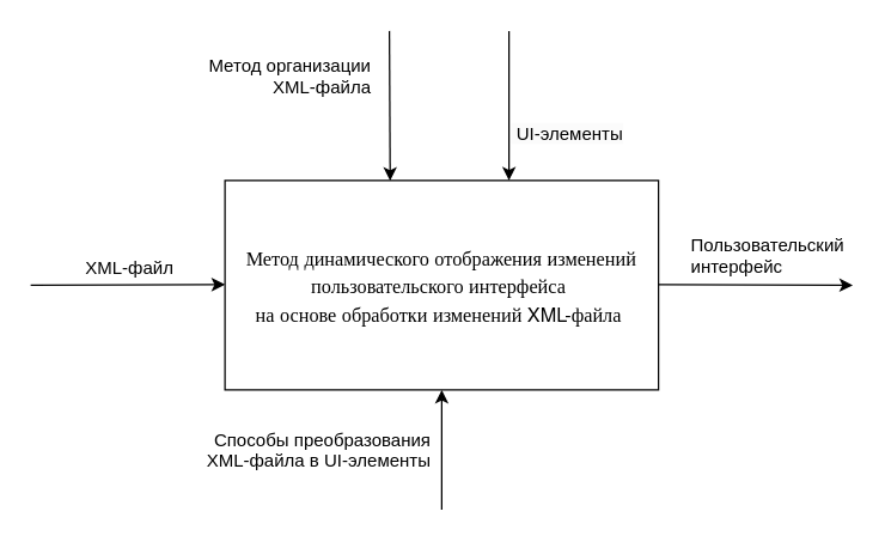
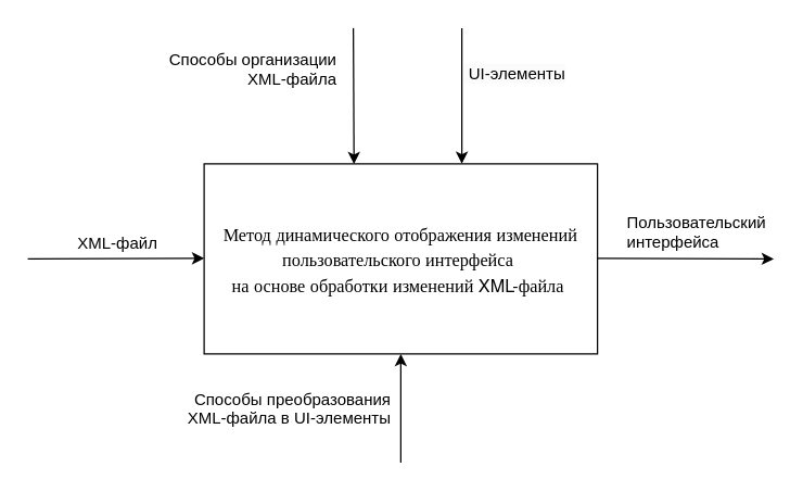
- <mxCell id="5" value="Метод организации&lt;div&gt;XML-файла&lt;/div&gt;" style="text;whiteSpace=wrap;html=1;align=right;" vertex="1" parent="1"><mxGeometry x="40" y="30" width="210" height="30" as="geometry" /></mxCell>
+ <mxCell id="5" value="Способы организации&lt;div&gt;XML-файла&lt;/div&gt;" style="text;whiteSpace=wrap;html=1;align=right;" vertex="1" parent="1"><mxGeometry x="40" y="30" width="210" height="30" as="geometry" /></mxCell>
- <mxCell id="8" value="&lt;span style=&quot;color: rgb(0, 0, 0); font-family: Helvetica; font-size: 12px; font-style: normal; font-variant-ligatures: normal; font-variant-caps: normal; font-weight: 400; letter-spacing: normal; orphans: 2; text-align: left; text-indent: 0px; text-transform: none; widows: 2; word-spacing: 0px; -webkit-text-stroke-width: 0px; white-space: normal; background-color: rgb(251, 251, 251); text-decoration-thickness: initial; text-decoration-style: initial; text-decoration-color: initial; display: inline !important; float: none;&quot;&gt;&amp;nbsp;UI-элементы&lt;/span&gt;" style="text;whiteSpace=wrap;html=1;" vertex="1" parent="1"><mxGeometry x="340" y="75" width="90" height="30" as="geometry" /></mxCell>
+ <mxCell id="8" value="&lt;span style=&quot;color: rgb(0, 0, 0); font-family: Helvetica; font-size: 12px; font-style: normal; font-variant-ligatures: normal; font-variant-caps: normal; font-weight: 400; letter-spacing: normal; orphans: 2; text-align: left; text-indent: 0px; text-transform: none; widows: 2; word-spacing: 0px; -webkit-text-stroke-width: 0px; white-space: normal; background-color: rgb(251, 251, 251); text-decoration-thickness: initial; text-decoration-style: initial; text-decoration-color: initial; display: inline !important; float: none;&quot;&gt;&amp;nbsp;UI-элементы&lt;/span&gt;" style="text;whiteSpace=wrap;html=1;" vertex="1" parent="1"><mxGeometry x="340" y="40" width="90" height="30" as="geometry" /></mxCell>
- <mxCell id="4" value="Пользовательский&amp;nbsp;&lt;div&gt;интерфейс&lt;/div&gt;" style="text;whiteSpace=wrap;html=1;align=left;" vertex="1" parent="1"><mxGeometry x="460" y="150" width="110" height="40" as="geometry" /></mxCell>
+ <mxCell id="4" value="Пользовательский&amp;nbsp;&lt;div&gt;интерфейса&lt;/div&gt;" style="text;whiteSpace=wrap;html=1;align=left;" vertex="1" parent="1"><mxGeometry x="460" y="150" width="110" height="40" as="geometry" /></mxCell>
